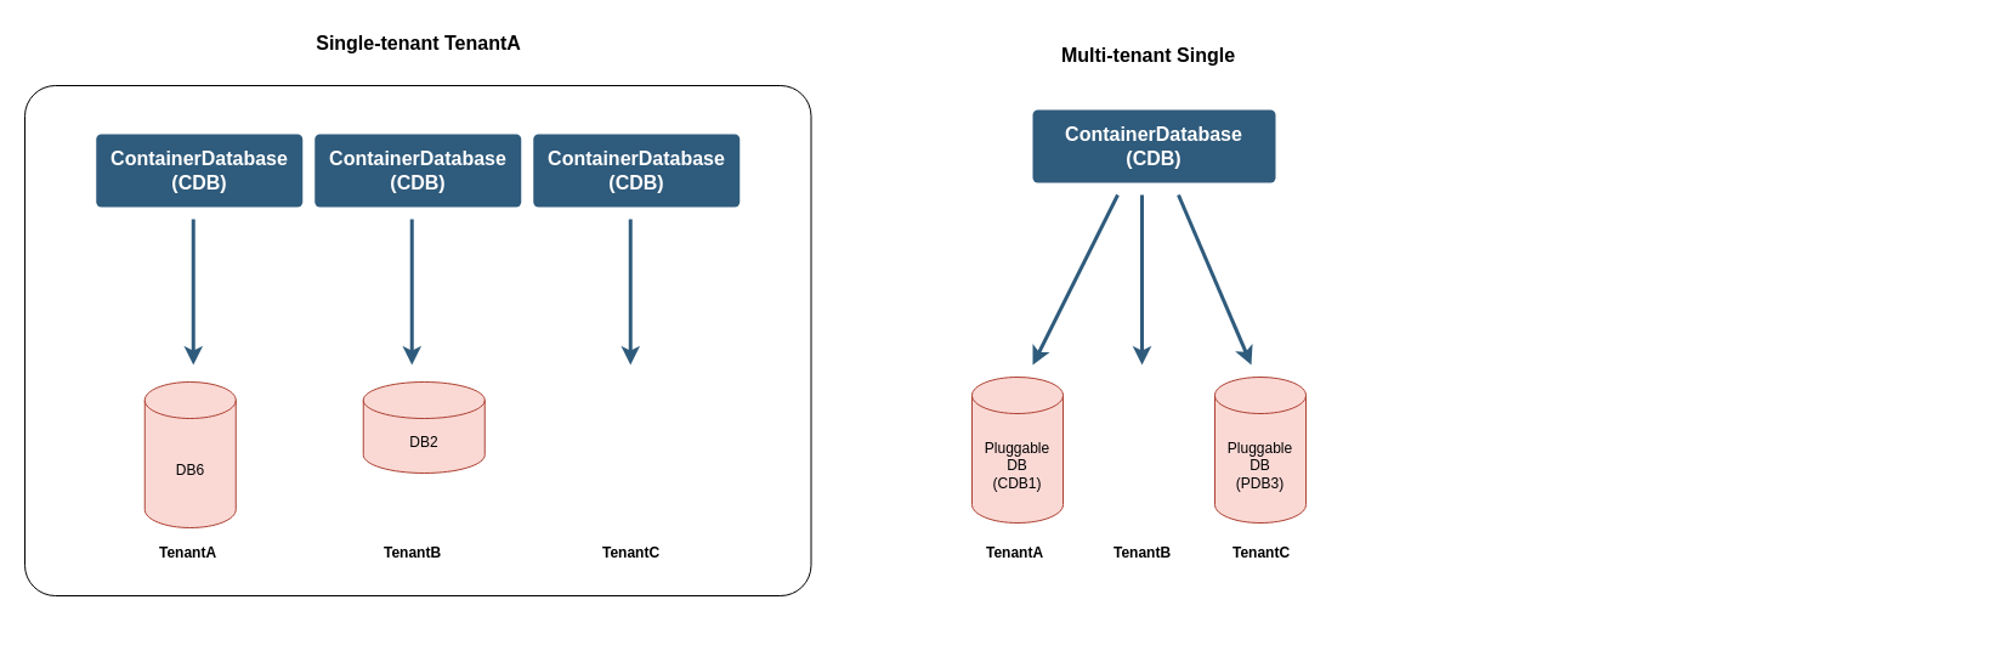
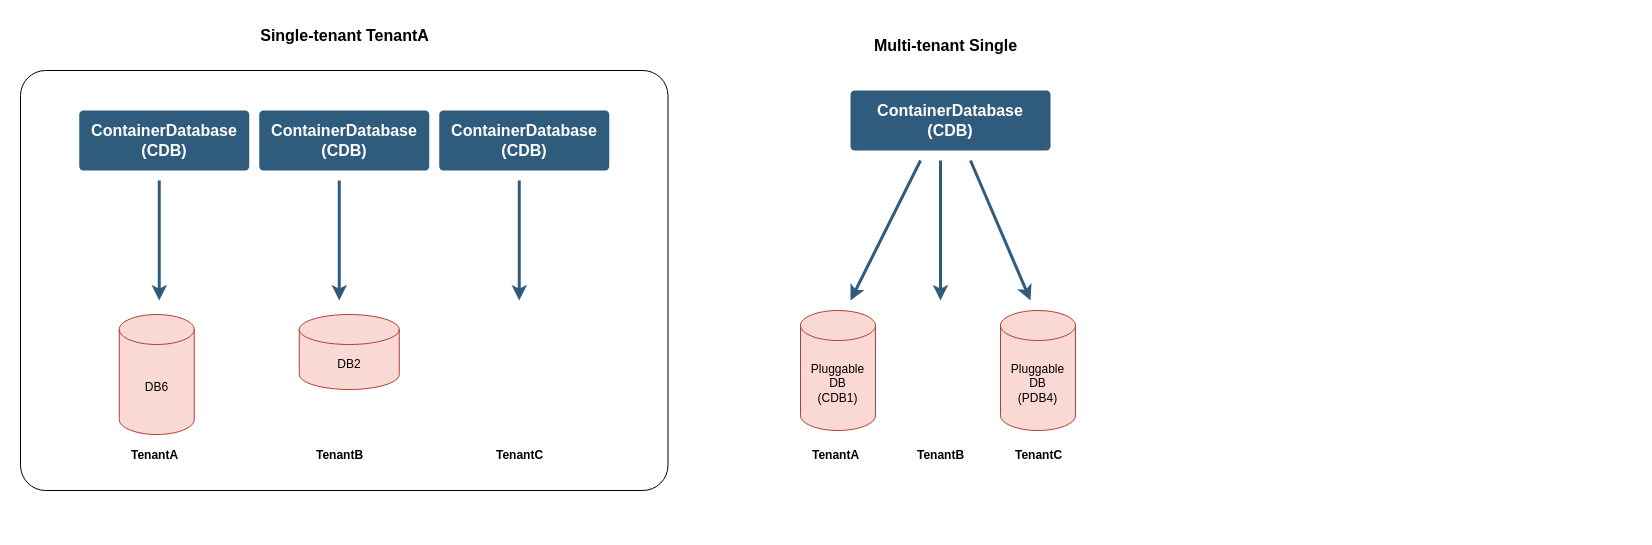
- <mxCell id="10" value="Pluggable DB&lt;br&gt;(PDB3)" style="shape=cylinder3;whiteSpace=wrap;html=1;boundedLbl=1;backgroundOutline=1;size=15;fillColor=#fad9d5;strokeColor=#ae4132;" vertex="1" parent="6"><mxGeometry x="200" y="220" width="75" height="120" as="geometry" /></mxCell>
+ <mxCell id="10" value="Pluggable DB&lt;br&gt;(PDB4)" style="shape=cylinder3;whiteSpace=wrap;html=1;boundedLbl=1;backgroundOutline=1;size=15;fillColor=#fad9d5;strokeColor=#ae4132;" vertex="1" parent="6"><mxGeometry x="200" y="220" width="75" height="120" as="geometry" /></mxCell>
